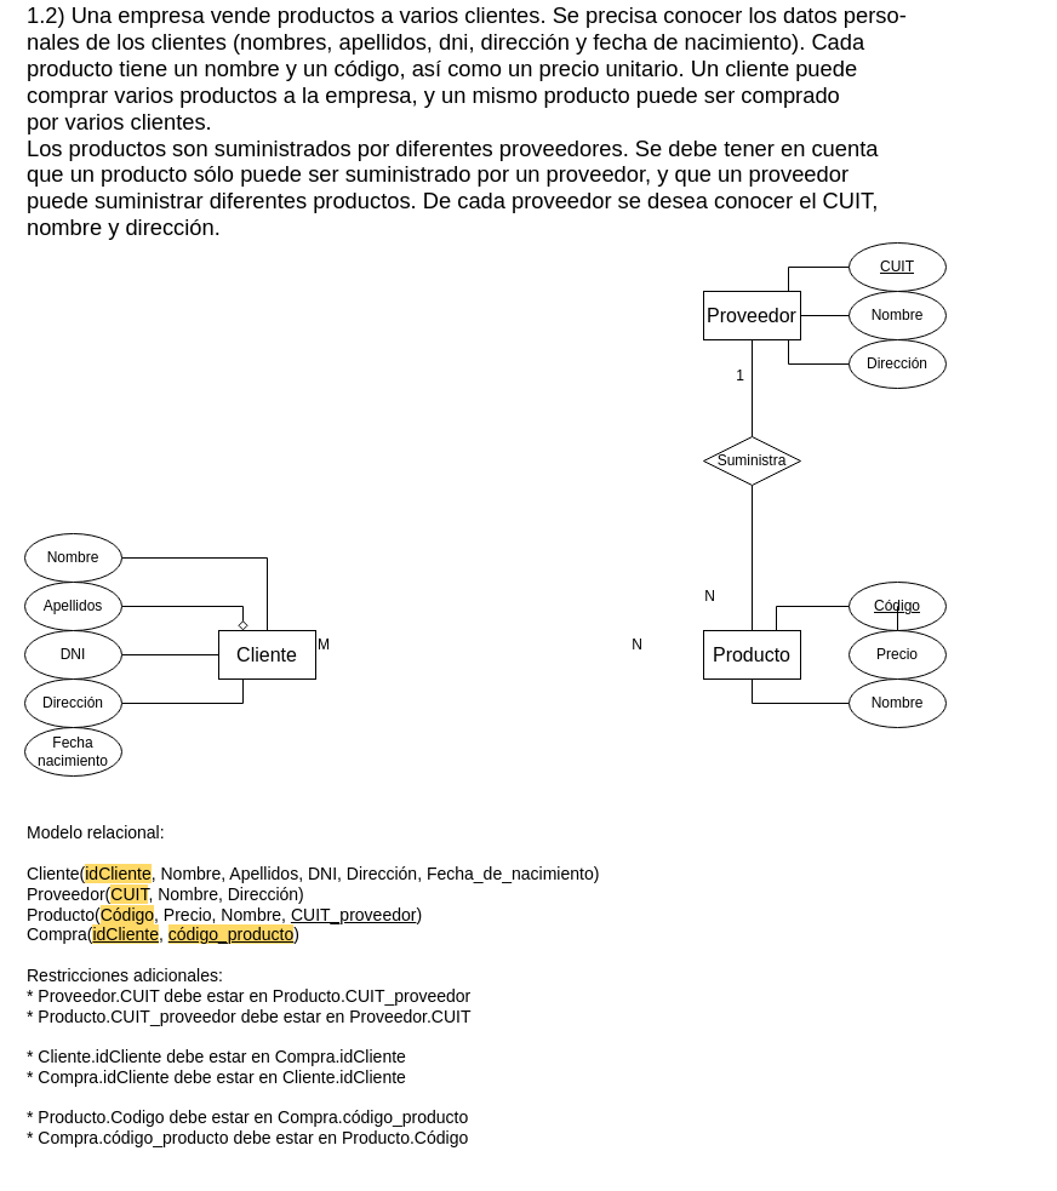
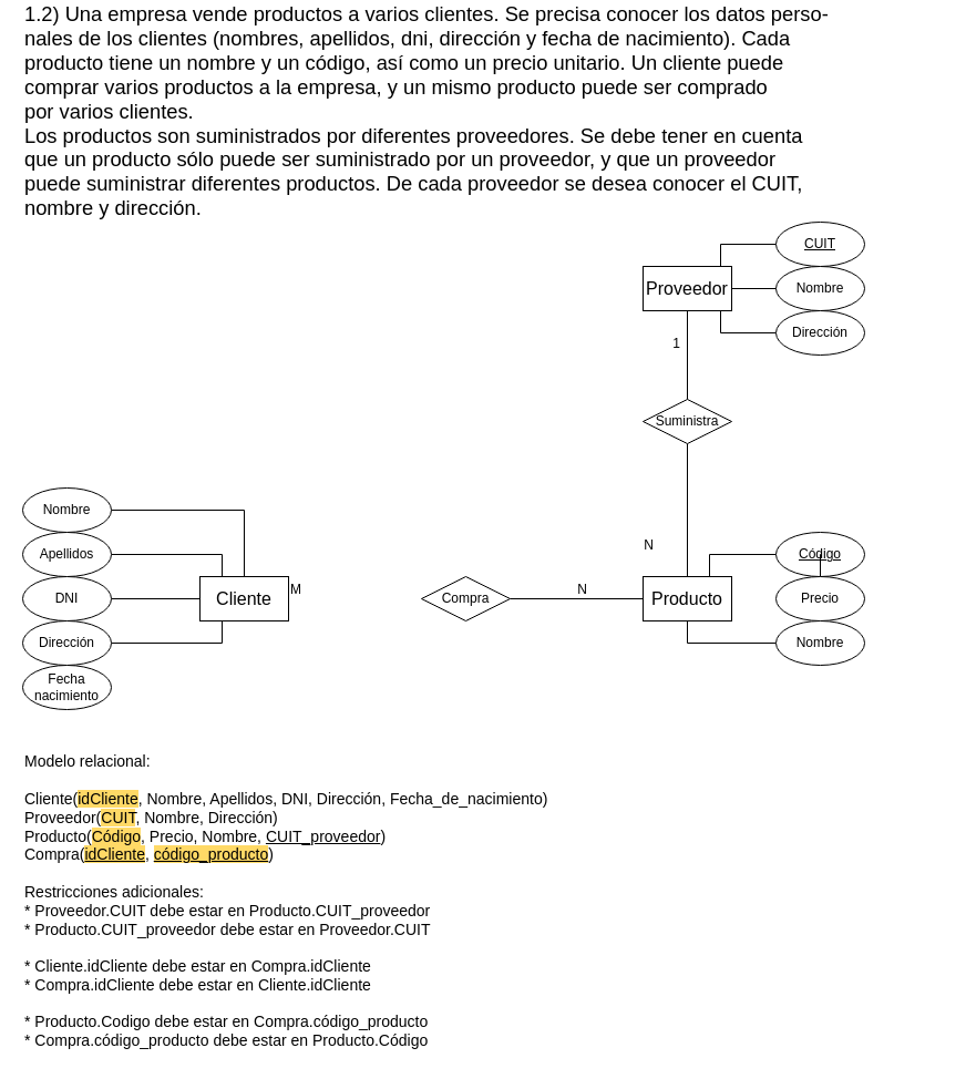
- <mxCell id="6" style="edgeStyle=orthogonalEdgeStyle;rounded=0;orthogonalLoop=1;jettySize=auto;html=1;exitX=1;exitY=0.5;exitDx=0;exitDy=0;entryX=0.25;entryY=0;entryDx=0;entryDy=0;endArrow=diamond;endFill=0;" edge="1" parent="1" source="7" target="3"><mxGeometry relative="1" as="geometry" /></mxCell>
+ <mxCell id="6" style="edgeStyle=orthogonalEdgeStyle;rounded=0;orthogonalLoop=1;jettySize=auto;html=1;exitX=1;exitY=0.5;exitDx=0;exitDy=0;entryX=0.25;entryY=0;entryDx=0;entryDy=0;endArrow=none;endFill=0;" edge="1" parent="1" source="7" target="3"><mxGeometry relative="1" as="geometry" /></mxCell>
+ <mxCell id="28" value="Compra" style="shape=rhombus;perimeter=rhombusPerimeter;whiteSpace=wrap;html=1;align=center;fontSize=12;" vertex="1" parent="1"><mxGeometry x="380" y="520" width="80" height="40" as="geometry" /></mxCell>
+ <mxCell id="27" style="edgeStyle=orthogonalEdgeStyle;rounded=0;orthogonalLoop=1;jettySize=auto;html=1;endArrow=none;endFill=0;" edge="1" parent="1" source="28" target="13"><mxGeometry relative="1" as="geometry" /></mxCell>
